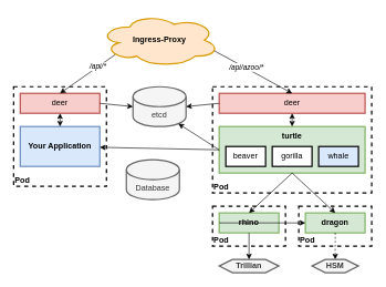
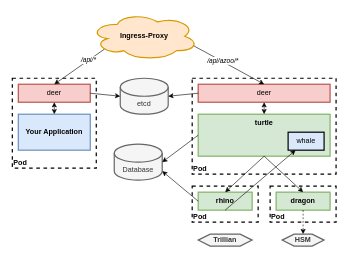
- <mxCell id="24" value="" style="endArrow=classic;html=1;exitX=0;exitY=0.5;exitDx=0;exitDy=0;entryX=0.855;entryY=1;entryDx=0;entryDy=-4.35;entryPerimeter=0;" parent="1" source="4" target="10" edge="1"><mxGeometry width="50" height="50" relative="1" as="geometry"><mxPoint x="500" y="280" as="sourcePoint" /><mxPoint x="460" y="240" as="targetPoint" /></mxGeometry></mxCell>
- <mxCell id="23" value="" style="endArrow=classic;html=1;exitX=0;exitY=0.5;exitDx=0;exitDy=0;" parent="1" source="4" target="13" edge="1"><mxGeometry width="50" height="50" relative="1" as="geometry"><mxPoint x="440" y="300" as="sourcePoint" /><mxPoint x="250" y="470" as="targetPoint" /></mxGeometry></mxCell>
+ <mxCell id="23" value="" style="endArrow=classic;html=1;entryX=1;entryY=0.5;entryDx=0;entryDy=0;entryPerimeter=0;exitX=0;exitY=0.5;exitDx=0;exitDy=0;" parent="1" source="4" target="16" edge="1"><mxGeometry width="50" height="50" relative="1" as="geometry"><mxPoint x="440" y="300" as="sourcePoint" /><mxPoint x="250" y="470" as="targetPoint" /></mxGeometry></mxCell>
- <mxCell id="5" value="beaver" style="rounded=0;whiteSpace=wrap;html=1;strokeWidth=2;verticalAlign=top;" parent="2" vertex="1"><mxGeometry x="20" y="90" width="60" height="30" as="geometry" /></mxCell>
- <mxCell id="7" value="gorilla" style="rounded=0;whiteSpace=wrap;html=1;strokeWidth=2;verticalAlign=top;" parent="2" vertex="1"><mxGeometry x="90" y="90" width="60" height="30" as="geometry" /></mxCell>
- <mxCell id="38" value="" style="endArrow=classic;html=1;exitX=0;exitY=0.5;exitDx=0;exitDy=0;" parent="1" source="28" target="34" edge="1"><mxGeometry width="50" height="50" relative="1" as="geometry"><mxPoint x="340" y="235" as="sourcePoint" /><mxPoint x="290" y="270" as="targetPoint" /></mxGeometry></mxCell>
+ <mxCell id="38" value="" style="endArrow=classic;html=1;entryX=1;entryY=1;entryDx=0;entryDy=-15;entryPerimeter=0;exitX=0;exitY=0.5;exitDx=0;exitDy=0;" parent="1" source="28" target="16" edge="1"><mxGeometry width="50" height="50" relative="1" as="geometry"><mxPoint x="340" y="235" as="sourcePoint" /><mxPoint x="290" y="270" as="targetPoint" /></mxGeometry></mxCell>
- <mxCell id="30" value="" style="endArrow=classic;html=1;exitX=0.5;exitY=1;exitDx=0;exitDy=0;entryX=0.5;entryY=0;entryDx=0;entryDy=0;" parent="26" source="28" target="29" edge="1"><mxGeometry x="110" y="10" width="50" height="50" as="geometry"><mxPoint x="195" y="50" as="sourcePoint" /><mxPoint x="195" y="90" as="targetPoint" /></mxGeometry></mxCell>
+ <mxCell id="30" value="" style="endArrow=classic;html=1;exitX=0.5;exitY=1;exitDx=0;exitDy=0;" parent="26" source="28" target="6" edge="1"><mxGeometry x="110" y="10" width="50" height="50" as="geometry"><mxPoint x="195" y="50" as="sourcePoint" /><mxPoint x="195" y="90" as="targetPoint" /></mxGeometry></mxCell>
